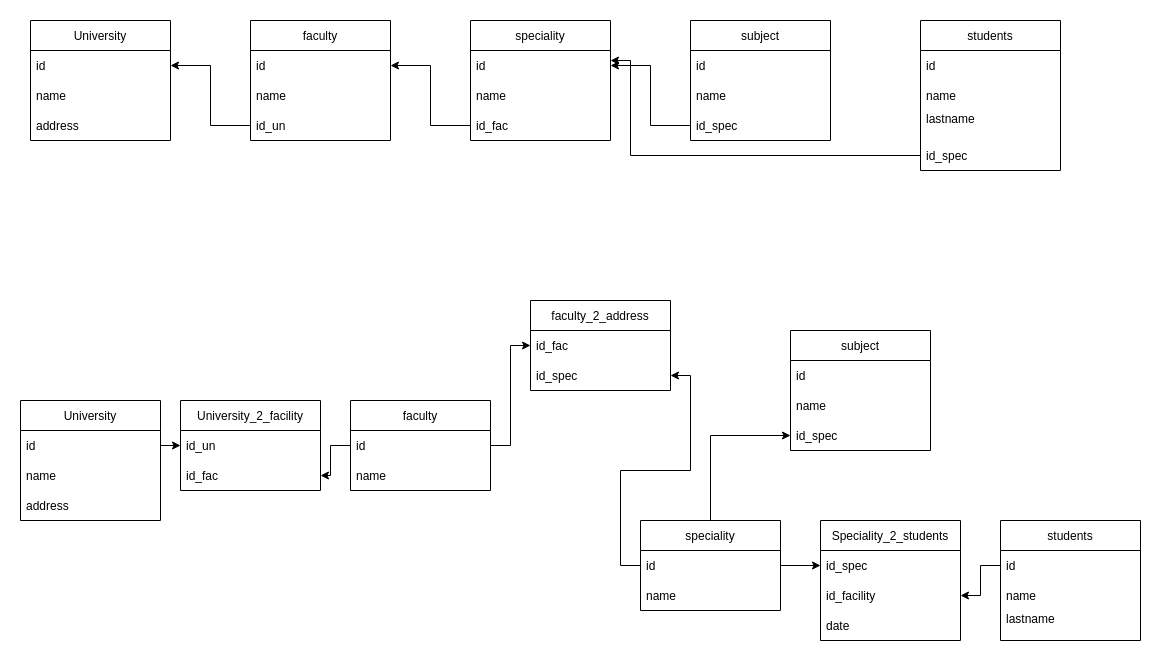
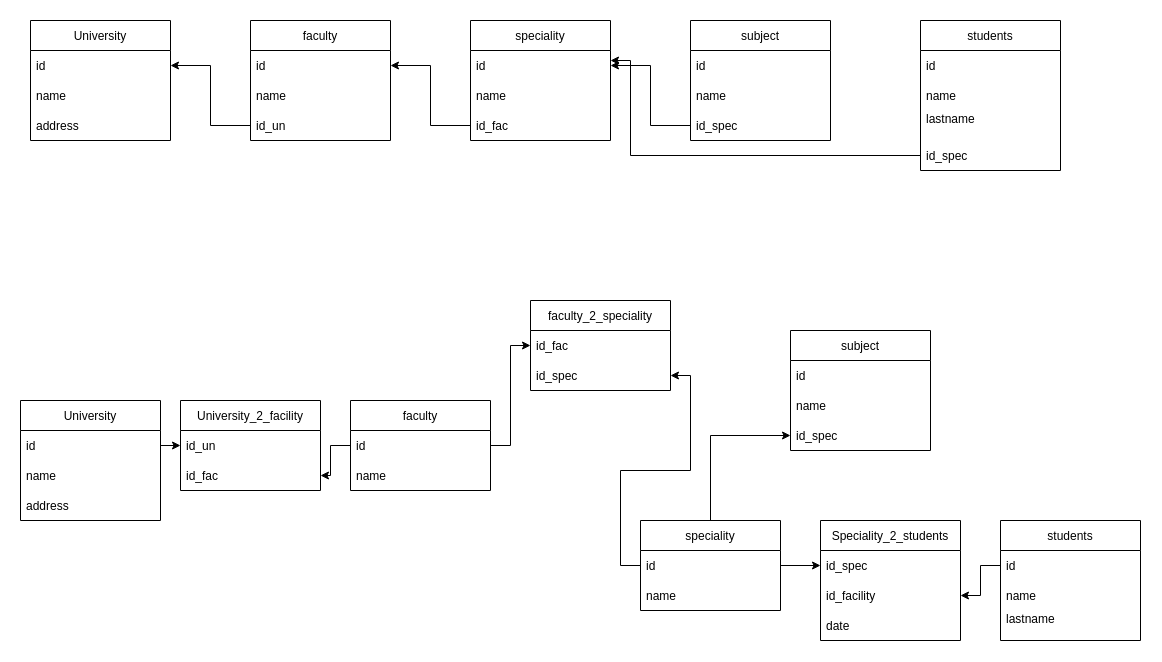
- <mxCell id="57" value="faculty_2_address" style="swimlane;fontStyle=0;childLayout=stackLayout;horizontal=1;startSize=30;horizontalStack=0;resizeParent=1;resizeParentMax=0;resizeLast=0;collapsible=1;marginBottom=0;" vertex="1" parent="1"><mxGeometry x="530" y="300" width="140" height="90" as="geometry" /></mxCell>
+ <mxCell id="57" value="faculty_2_speciality" style="swimlane;fontStyle=0;childLayout=stackLayout;horizontal=1;startSize=30;horizontalStack=0;resizeParent=1;resizeParentMax=0;resizeLast=0;collapsible=1;marginBottom=0;" vertex="1" parent="1"><mxGeometry x="530" y="300" width="140" height="90" as="geometry" /></mxCell>
